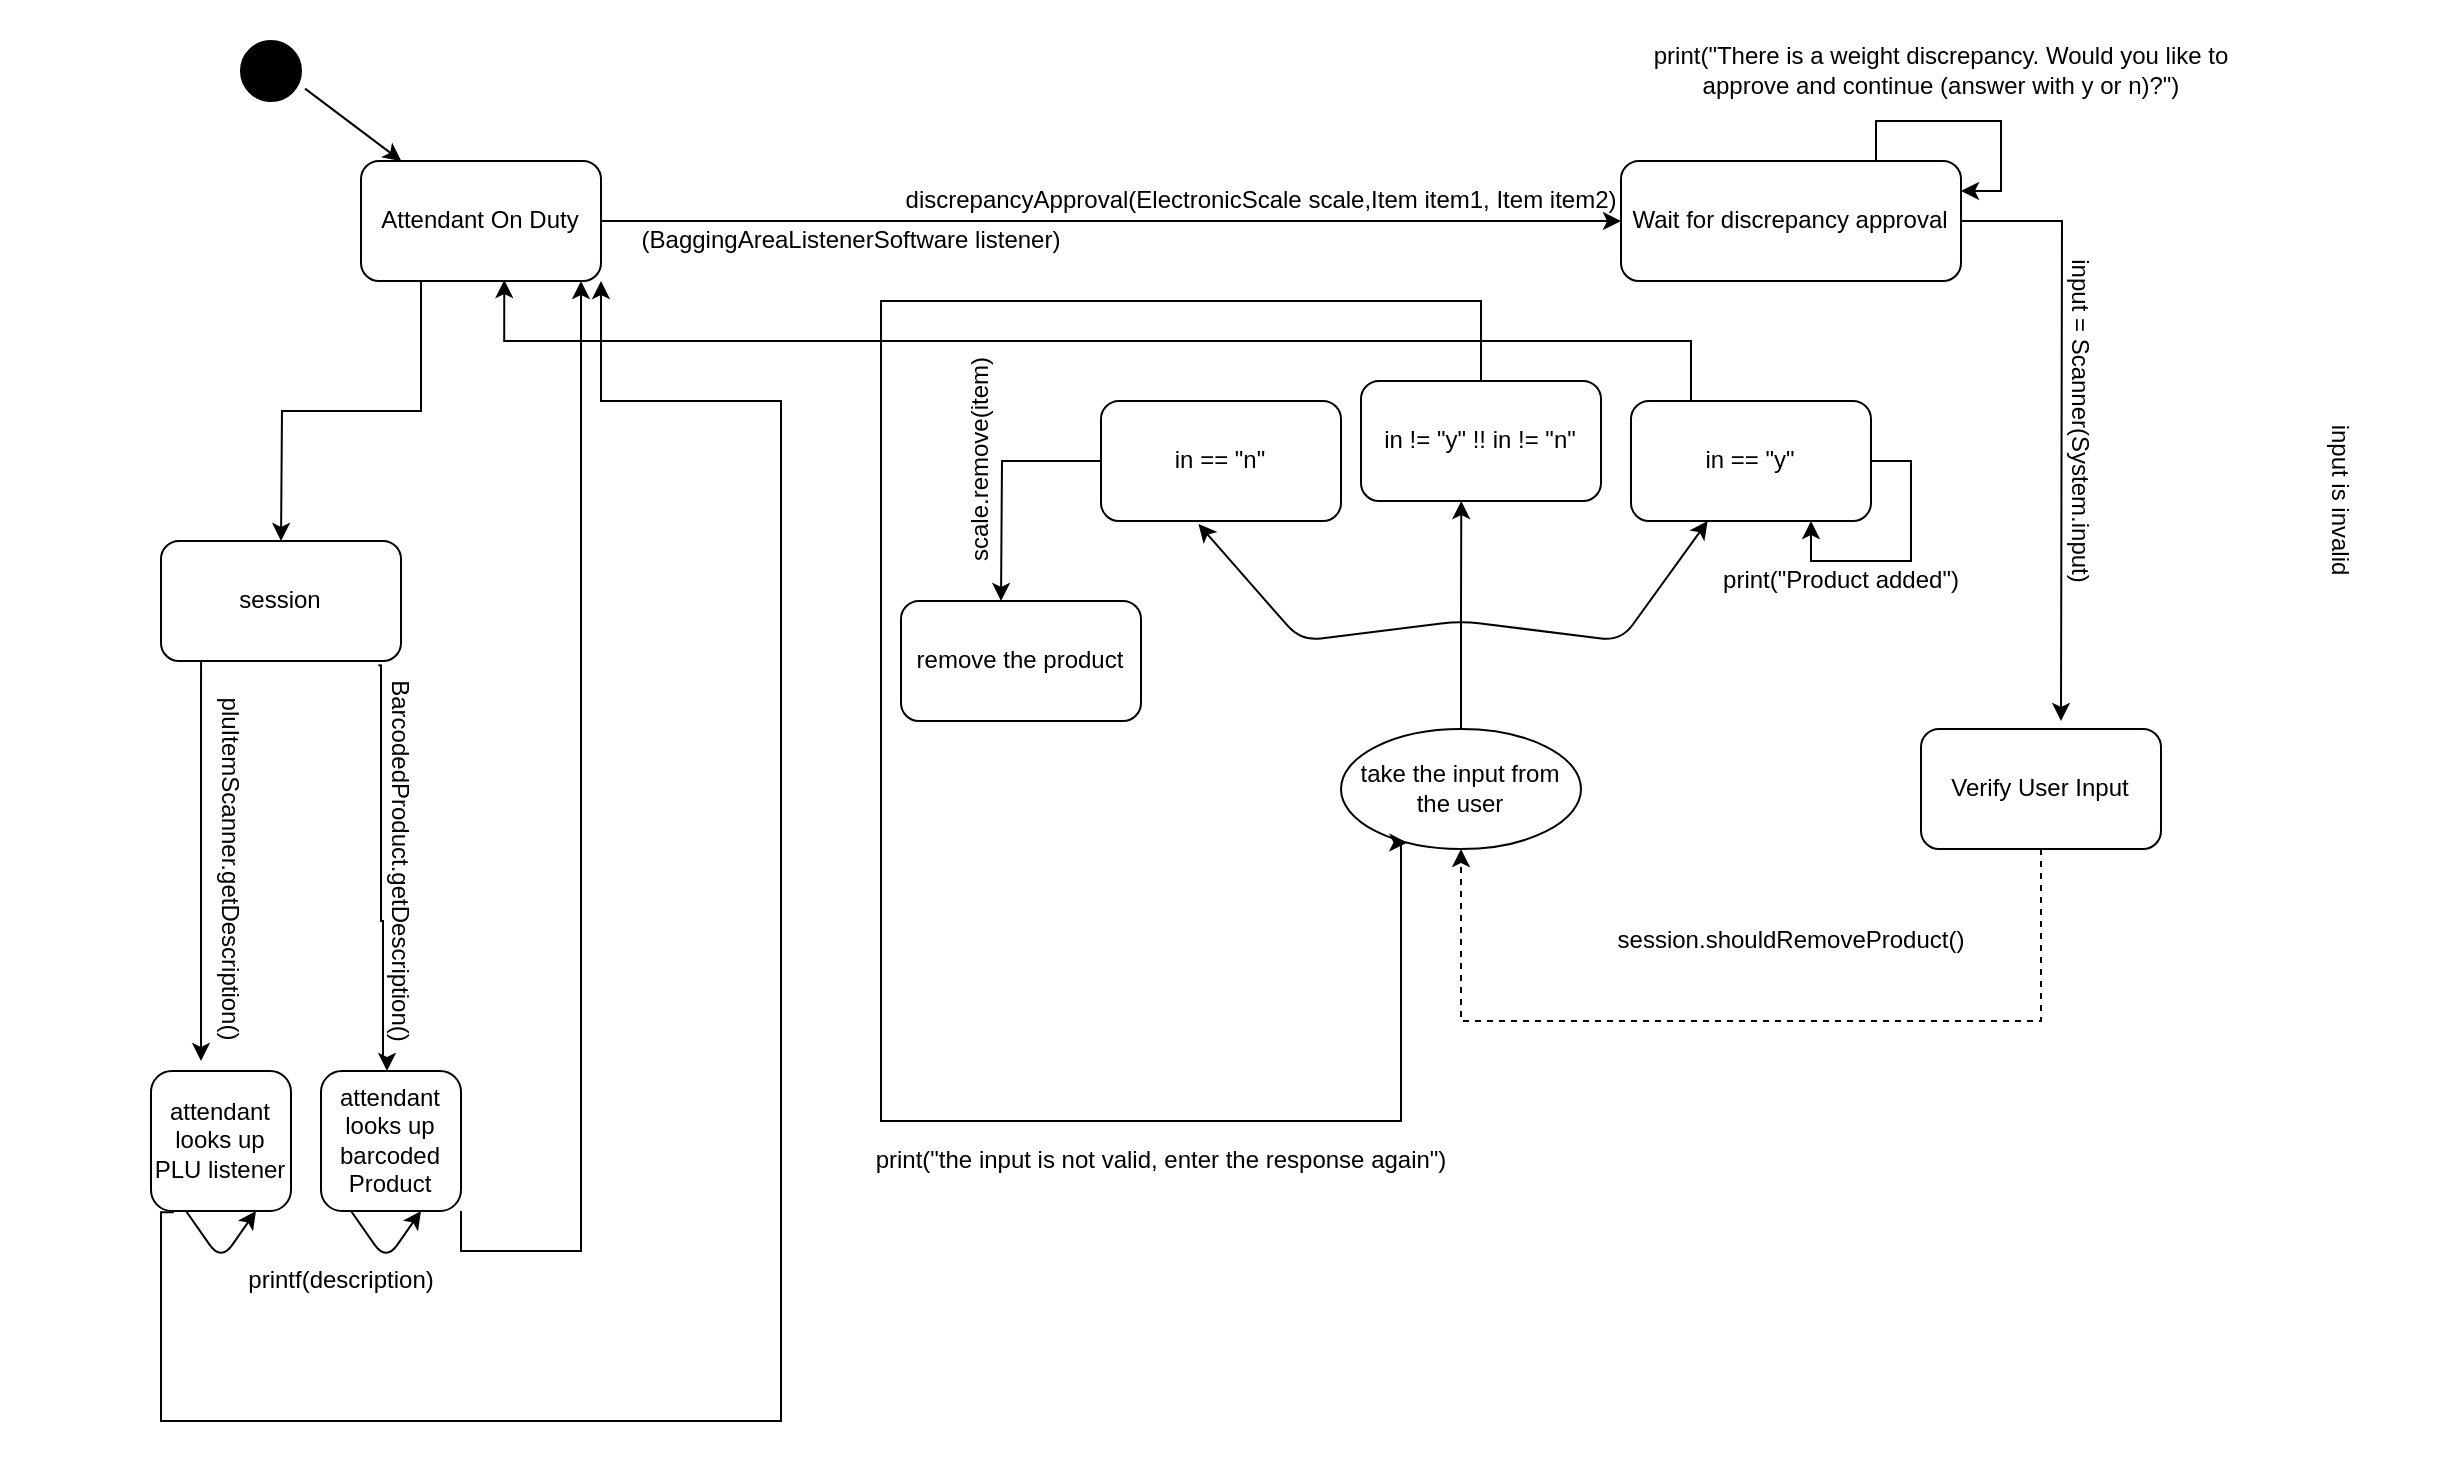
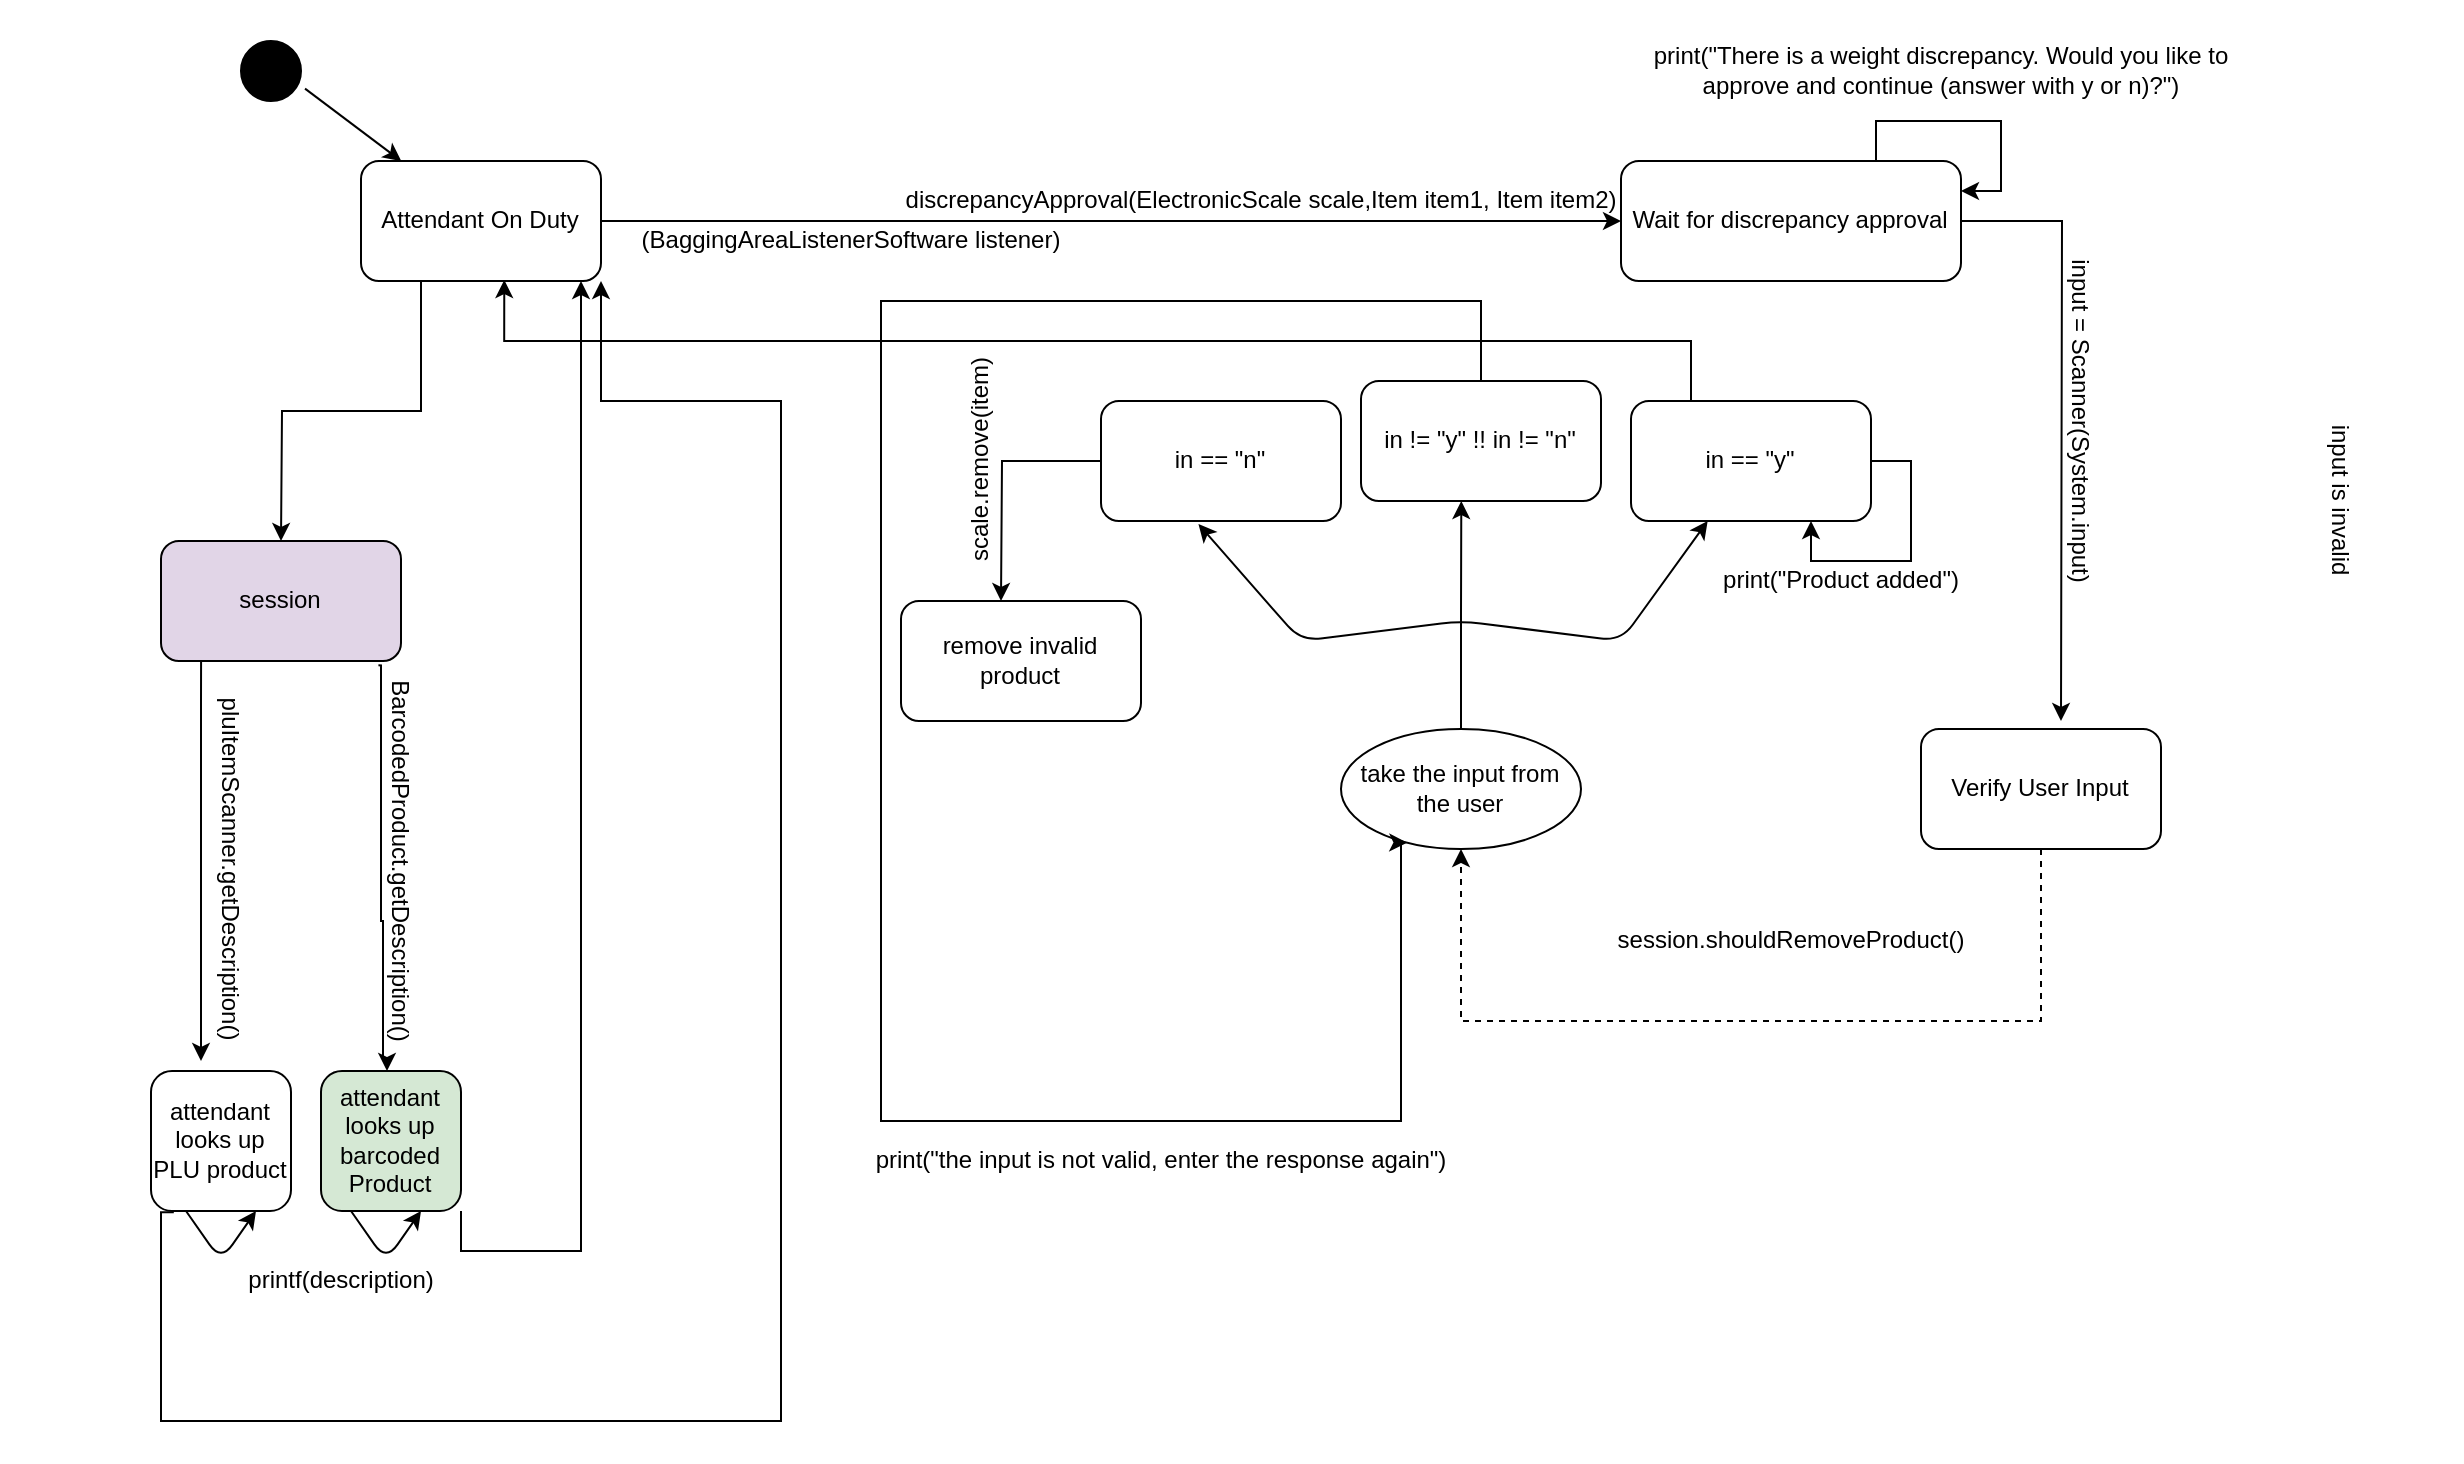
- <mxCell id="30" value="session" style="rounded=1;whiteSpace=wrap;html=1;" parent="1" vertex="1"><mxGeometry x="80" y="270" width="120" height="60" as="geometry" /></mxCell>
+ <mxCell id="30" value="session" style="rounded=1;whiteSpace=wrap;html=1;fillColor=#e1d5e7;" parent="1" vertex="1"><mxGeometry x="80" y="270" width="120" height="60" as="geometry" /></mxCell>
- <mxCell id="26" value="remove the product" style="rounded=1;whiteSpace=wrap;html=1;" parent="1" vertex="1"><mxGeometry x="450" y="300" width="120" height="60" as="geometry" /></mxCell>
+ <mxCell id="26" value="remove invalid product" style="rounded=1;whiteSpace=wrap;html=1;" parent="1" vertex="1"><mxGeometry x="450" y="300" width="120" height="60" as="geometry" /></mxCell>
- <mxCell id="33" value="attendant looks up PLU&amp;nbsp;listener" style="rounded=1;whiteSpace=wrap;html=1;" parent="1" vertex="1"><mxGeometry x="75" y="535" width="70" height="70" as="geometry" /></mxCell>
+ <mxCell id="33" value="attendant looks up PLU&amp;nbsp;product" style="rounded=1;whiteSpace=wrap;html=1;" parent="1" vertex="1"><mxGeometry x="75" y="535" width="70" height="70" as="geometry" /></mxCell>
- <mxCell id="35" value="attendant looks up barcoded Product" style="rounded=1;whiteSpace=wrap;html=1;" parent="1" vertex="1"><mxGeometry x="160" y="535" width="70" height="70" as="geometry" /></mxCell>
+ <mxCell id="35" value="attendant looks up barcoded Product" style="rounded=1;whiteSpace=wrap;html=1;fillColor=#d5e8d4;" parent="1" vertex="1"><mxGeometry x="160" y="535" width="70" height="70" as="geometry" /></mxCell>
